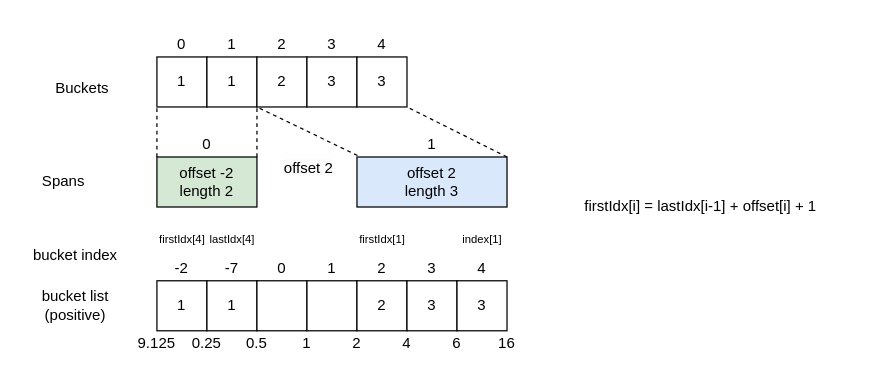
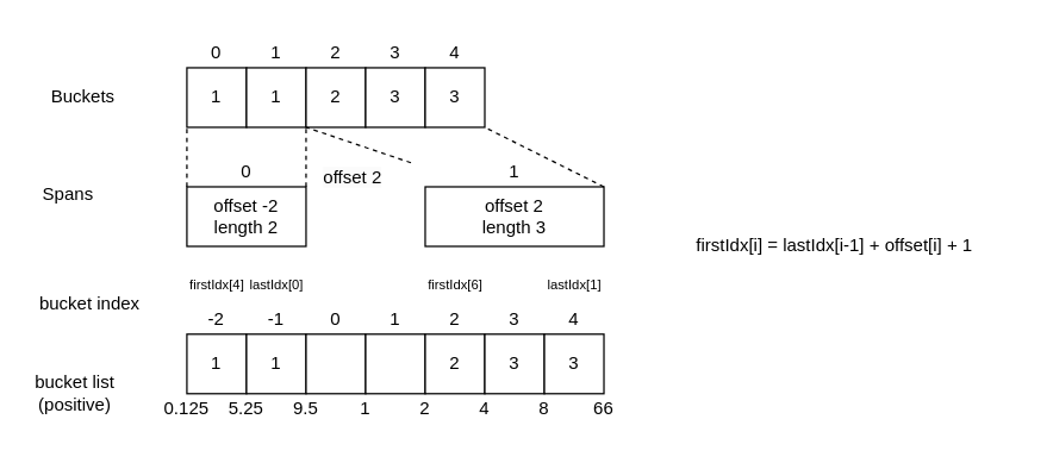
- <mxCell id="24" value="Buckets" style="text;html=1;align=center;verticalAlign=middle;resizable=0;points=[];autosize=1;strokeColor=none;fillColor=none;" vertex="1" parent="1"><mxGeometry x="30" y="55" width="70" height="30" as="geometry" /></mxCell>
+ <mxCell id="24" value="Buckets" style="text;html=1;align=center;verticalAlign=middle;resizable=0;points=[];autosize=1;strokeColor=none;fillColor=none;" vertex="1" parent="1"><mxGeometry x="20" y="50" width="70" height="30" as="geometry" /></mxCell>
- <mxCell id="31" value="&lt;span style=&quot;color: rgb(0, 0, 0); font-family: Helvetica; font-size: 12px; font-style: normal; font-variant-ligatures: normal; font-variant-caps: normal; font-weight: 400; letter-spacing: normal; orphans: 2; text-align: center; text-indent: 0px; text-transform: none; widows: 2; word-spacing: 0px; -webkit-text-stroke-width: 0px; background-color: rgb(251, 251, 251); text-decoration-thickness: initial; text-decoration-style: initial; text-decoration-color: initial; float: none; display: inline !important;&quot;&gt;offset 2&lt;/span&gt;" style="text;whiteSpace=wrap;html=1;" vertex="1" parent="1"><mxGeometry x="225" y="120" width="60" height="40" as="geometry" /></mxCell>
+ <mxCell id="31" value="&lt;span style=&quot;color: rgb(0, 0, 0); font-family: Helvetica; font-size: 12px; font-style: normal; font-variant-ligatures: normal; font-variant-caps: normal; font-weight: 400; letter-spacing: normal; orphans: 2; text-align: center; text-indent: 0px; text-transform: none; widows: 2; word-spacing: 0px; -webkit-text-stroke-width: 0px; background-color: rgb(251, 251, 251); text-decoration-thickness: initial; text-decoration-style: initial; text-decoration-color: initial; float: none; display: inline !important;&quot;&gt;offset 2&lt;/span&gt;" style="text;whiteSpace=wrap;html=1;" vertex="1" parent="1"><mxGeometry x="215" y="105" width="60" height="40" as="geometry" /></mxCell>
- <mxCell id="21" value="Spans" style="text;html=1;align=center;verticalAlign=middle;resizable=0;points=[];autosize=1;strokeColor=none;fillColor=none;" vertex="1" parent="1"><mxGeometry x="20" y="130" width="60" height="30" as="geometry" /></mxCell>
+ <mxCell id="21" value="Spans" style="text;html=1;align=center;verticalAlign=middle;resizable=0;points=[];autosize=1;strokeColor=none;fillColor=none;" vertex="1" parent="1"><mxGeometry x="15" y="115" width="60" height="30" as="geometry" /></mxCell>
- <mxCell id="20" value="offset -2 length 2" style="rounded=0;whiteSpace=wrap;html=1;fillColor=#d5e8d4;" vertex="1" parent="1"><mxGeometry x="125" y="125" width="80" height="40" as="geometry" /></mxCell>
+ <mxCell id="20" value="offset -2 length 2" style="rounded=0;whiteSpace=wrap;html=1;" vertex="1" parent="1"><mxGeometry x="125" y="125" width="80" height="40" as="geometry" /></mxCell>
- <mxCell id="28" value="offset 2&lt;br&gt;length 3" style="rounded=0;whiteSpace=wrap;html=1;fillColor=#dae8fc;" vertex="1" parent="1"><mxGeometry x="285" y="125" width="120" height="40" as="geometry" /></mxCell>
+ <mxCell id="28" value="offset 2&lt;br&gt;length 3" style="rounded=0;whiteSpace=wrap;html=1;" vertex="1" parent="1"><mxGeometry x="285" y="125" width="120" height="40" as="geometry" /></mxCell>
- <mxCell id="49" value="&lt;font style=&quot;font-size: 9px;&quot;&gt;lastIdx[4]&lt;/font&gt;" style="text;html=1;align=center;verticalAlign=middle;resizable=0;points=[];autosize=1;strokeColor=none;fillColor=none;" vertex="1" parent="1"><mxGeometry x="155" y="175" width="60" height="30" as="geometry" /></mxCell>
+ <mxCell id="49" value="&lt;font style=&quot;font-size: 9px;&quot;&gt;lastIdx[0]&lt;/font&gt;" style="text;html=1;align=center;verticalAlign=middle;resizable=0;points=[];autosize=1;strokeColor=none;fillColor=none;" vertex="1" parent="1"><mxGeometry x="155" y="175" width="60" height="30" as="geometry" /></mxCell>
- <mxCell id="50" value="&lt;font style=&quot;font-size: 9px;&quot;&gt;firstIdx[1]&lt;/font&gt;" style="text;html=1;align=center;verticalAlign=middle;resizable=0;points=[];autosize=1;strokeColor=none;fillColor=none;" vertex="1" parent="1"><mxGeometry x="275" y="175" width="60" height="30" as="geometry" /></mxCell>
+ <mxCell id="50" value="&lt;font style=&quot;font-size: 9px;&quot;&gt;firstIdx[6]&lt;/font&gt;" style="text;html=1;align=center;verticalAlign=middle;resizable=0;points=[];autosize=1;strokeColor=none;fillColor=none;" vertex="1" parent="1"><mxGeometry x="275" y="175" width="60" height="30" as="geometry" /></mxCell>
- <mxCell id="51" value="&lt;font style=&quot;font-size: 9px;&quot;&gt;index[1]&lt;/font&gt;" style="text;html=1;align=center;verticalAlign=middle;resizable=0;points=[];autosize=1;strokeColor=none;fillColor=none;" vertex="1" parent="1"><mxGeometry x="355" y="175" width="60" height="30" as="geometry" /></mxCell>
+ <mxCell id="51" value="&lt;font style=&quot;font-size: 9px;&quot;&gt;lastIdx[1]&lt;/font&gt;" style="text;html=1;align=center;verticalAlign=middle;resizable=0;points=[];autosize=1;strokeColor=none;fillColor=none;" vertex="1" parent="1"><mxGeometry x="355" y="175" width="60" height="30" as="geometry" /></mxCell>
- <mxCell id="14" value="-7" style="text;html=1;strokeColor=none;fillColor=none;align=center;verticalAlign=middle;whiteSpace=wrap;rounded=0;" vertex="1" parent="1"><mxGeometry x="155" y="199" width="60" height="30" as="geometry" /></mxCell>
+ <mxCell id="14" value="-1" style="text;html=1;strokeColor=none;fillColor=none;align=center;verticalAlign=middle;whiteSpace=wrap;rounded=0;" vertex="1" parent="1"><mxGeometry x="155" y="199" width="60" height="30" as="geometry" /></mxCell>
- <mxCell id="3" value="bucket list&lt;br&gt;(positive)" style="text;html=1;strokeColor=none;fillColor=none;align=center;verticalAlign=middle;whiteSpace=wrap;rounded=0;" vertex="1" parent="1"><mxGeometry x="25" y="229" width="70" height="30" as="geometry" /></mxCell>
+ <mxCell id="3" value="bucket list&lt;br&gt;(positive)" style="text;html=1;strokeColor=none;fillColor=none;align=center;verticalAlign=middle;whiteSpace=wrap;rounded=0;" vertex="1" parent="1"><mxGeometry x="15" y="249" width="70" height="30" as="geometry" /></mxCell>
- <mxCell id="4" value="9.125" style="text;html=1;strokeColor=none;fillColor=none;align=center;verticalAlign=middle;whiteSpace=wrap;rounded=0;" vertex="1" parent="1"><mxGeometry x="95" y="259" width="60" height="30" as="geometry" /></mxCell>
+ <mxCell id="4" value="0.125" style="text;html=1;strokeColor=none;fillColor=none;align=center;verticalAlign=middle;whiteSpace=wrap;rounded=0;" vertex="1" parent="1"><mxGeometry x="95" y="259" width="60" height="30" as="geometry" /></mxCell>
- <mxCell id="5" value="0.25" style="text;html=1;strokeColor=none;fillColor=none;align=center;verticalAlign=middle;whiteSpace=wrap;rounded=0;" vertex="1" parent="1"><mxGeometry x="135" y="259" width="60" height="30" as="geometry" /></mxCell>
+ <mxCell id="5" value="5.25" style="text;html=1;strokeColor=none;fillColor=none;align=center;verticalAlign=middle;whiteSpace=wrap;rounded=0;" vertex="1" parent="1"><mxGeometry x="135" y="259" width="60" height="30" as="geometry" /></mxCell>
- <mxCell id="7" value="0.5" style="text;html=1;strokeColor=none;fillColor=none;align=center;verticalAlign=middle;whiteSpace=wrap;rounded=0;" vertex="1" parent="1"><mxGeometry x="175" y="259" width="60" height="30" as="geometry" /></mxCell>
+ <mxCell id="7" value="9.5" style="text;html=1;strokeColor=none;fillColor=none;align=center;verticalAlign=middle;whiteSpace=wrap;rounded=0;" vertex="1" parent="1"><mxGeometry x="175" y="259" width="60" height="30" as="geometry" /></mxCell>
- <mxCell id="26" value="6" style="text;html=1;strokeColor=none;fillColor=none;align=center;verticalAlign=middle;whiteSpace=wrap;rounded=0;" vertex="1" parent="1"><mxGeometry x="335" y="259" width="60" height="30" as="geometry" /></mxCell>
+ <mxCell id="26" value="8" style="text;html=1;strokeColor=none;fillColor=none;align=center;verticalAlign=middle;whiteSpace=wrap;rounded=0;" vertex="1" parent="1"><mxGeometry x="335" y="259" width="60" height="30" as="geometry" /></mxCell>
- <mxCell id="34" value="16" style="text;html=1;strokeColor=none;fillColor=none;align=center;verticalAlign=middle;whiteSpace=wrap;rounded=0;" vertex="1" parent="1"><mxGeometry x="375" y="259" width="60" height="30" as="geometry" /></mxCell>
+ <mxCell id="34" value="66" style="text;html=1;strokeColor=none;fillColor=none;align=center;verticalAlign=middle;whiteSpace=wrap;rounded=0;" vertex="1" parent="1"><mxGeometry x="375" y="259" width="60" height="30" as="geometry" /></mxCell>
